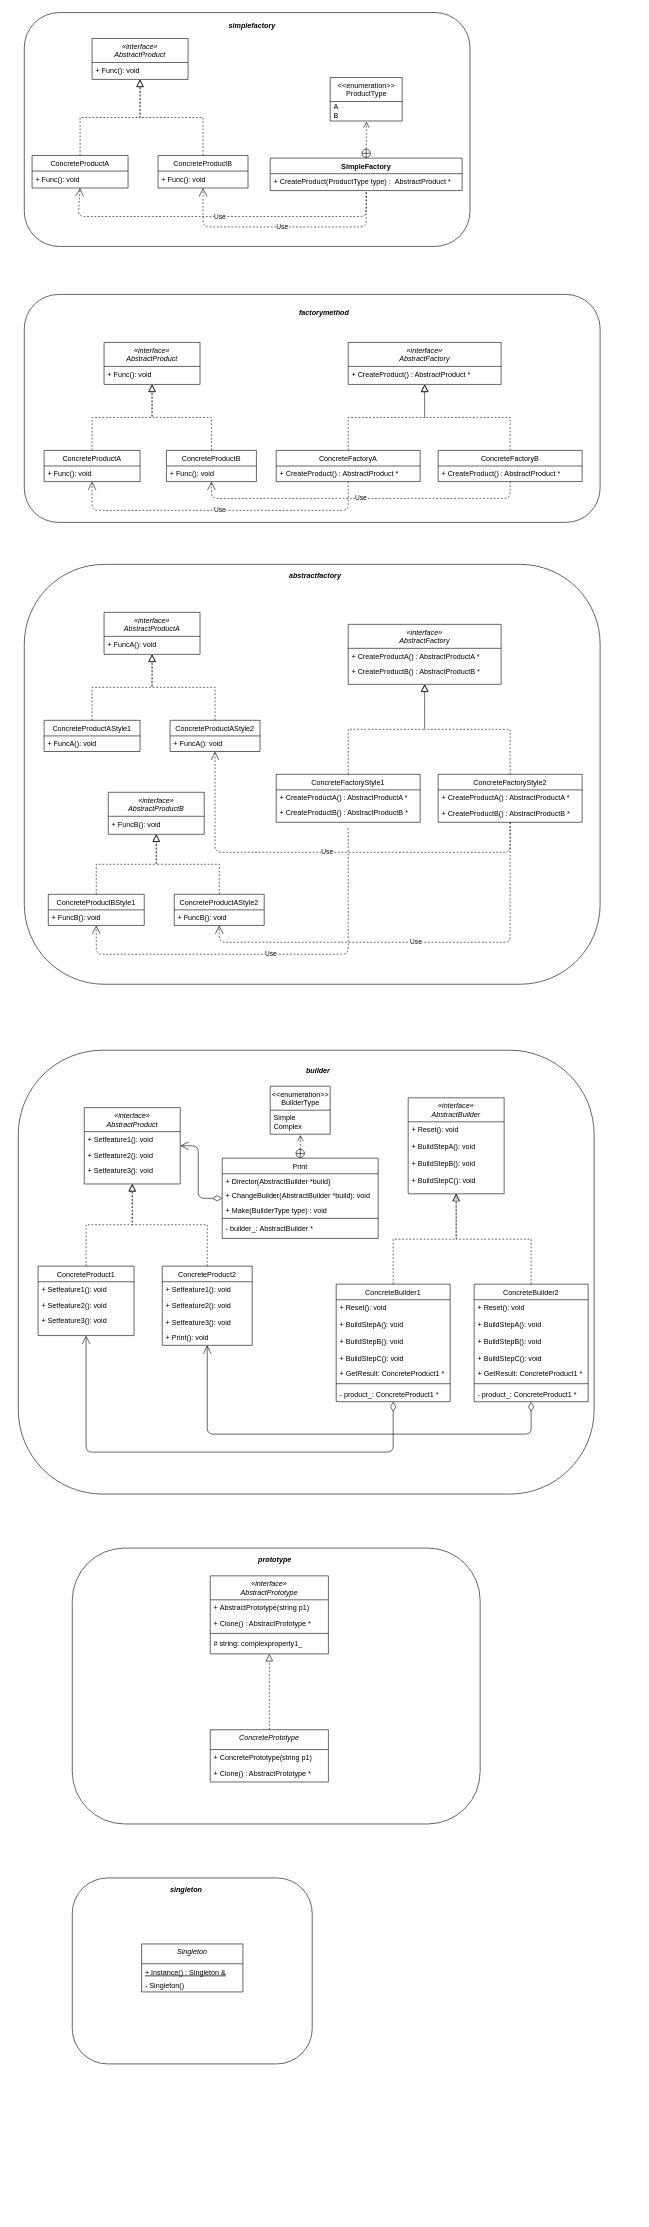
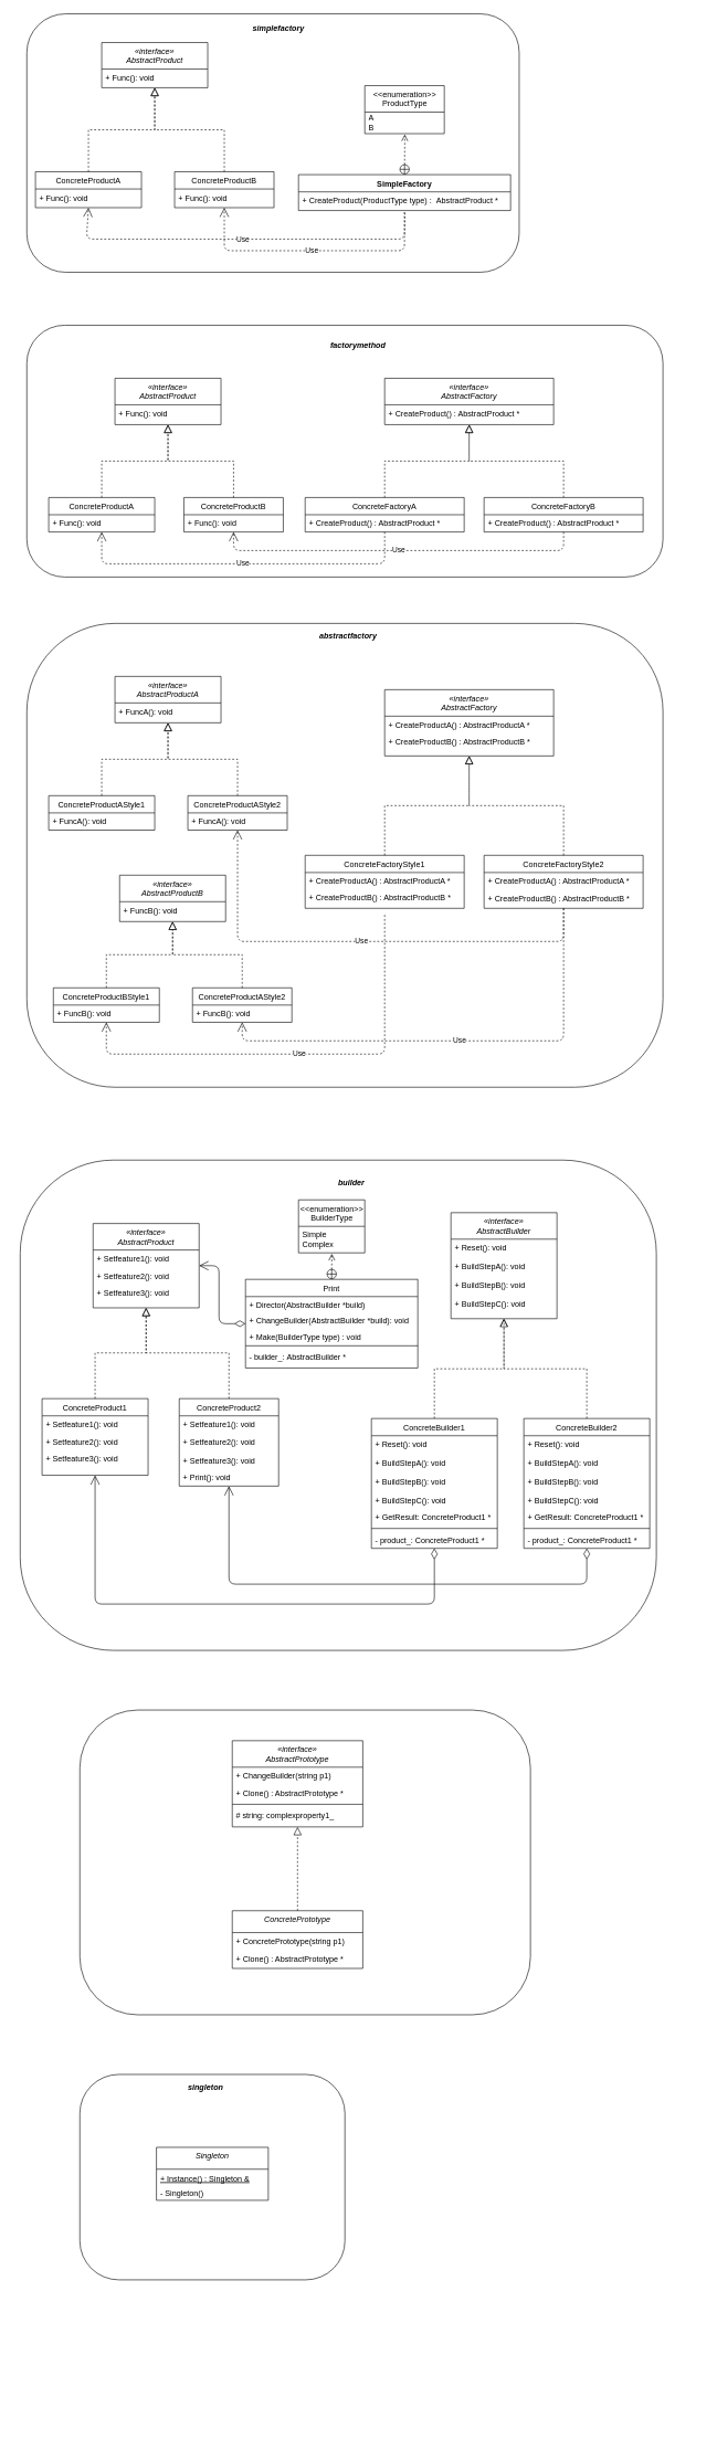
- <mxCell id="146" value="prototype" style="text;html=1;strokeColor=none;fillColor=none;align=center;verticalAlign=middle;whiteSpace=wrap;rounded=0;fontStyle=3;" parent="135" vertex="1"><mxGeometry x="318" y="10" width="40" height="20" as="geometry" /></mxCell>
- <mxCell id="138" value="+ AbstractPrototype(string p1)" style="text;strokeColor=none;fillColor=none;align=left;verticalAlign=top;spacingLeft=4;spacingRight=4;overflow=hidden;rotatable=0;points=[[0,0.5],[1,0.5]];portConstraint=eastwest;" parent="137" vertex="1"><mxGeometry y="40" width="197" height="26" as="geometry" /></mxCell>
+ <mxCell id="138" value="+ ChangeBuilder(string p1)" style="text;strokeColor=none;fillColor=none;align=left;verticalAlign=top;spacingLeft=4;spacingRight=4;overflow=hidden;rotatable=0;points=[[0,0.5],[1,0.5]];portConstraint=eastwest;" parent="137" vertex="1"><mxGeometry y="40" width="197" height="26" as="geometry" /></mxCell>
